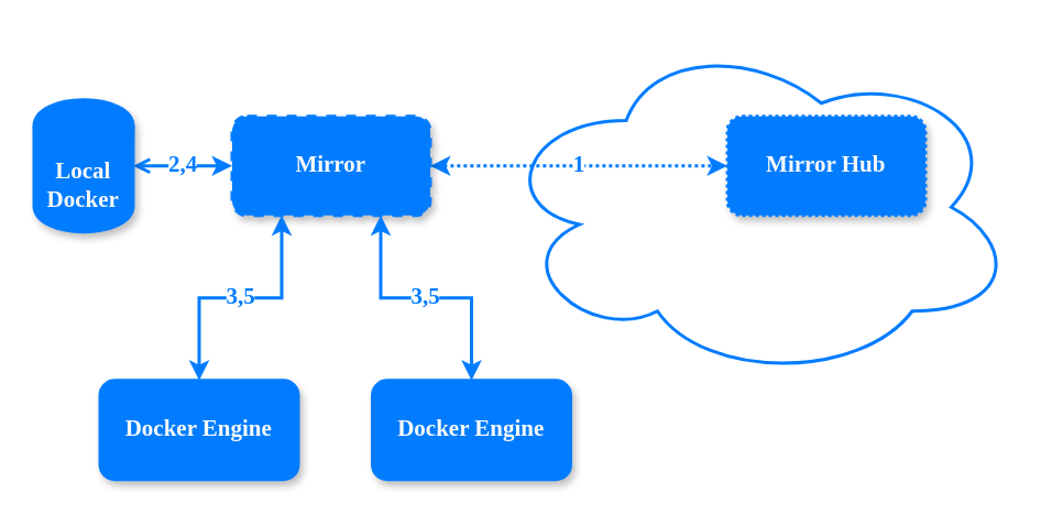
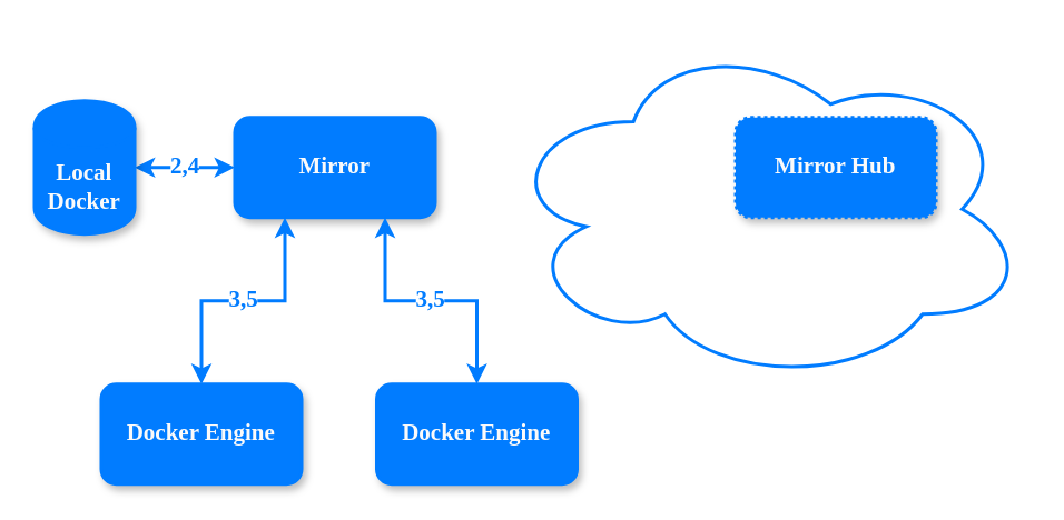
- <mxCell id="4" value="2,4" style="edgeStyle=orthogonalEdgeStyle;rounded=0;orthogonalLoop=1;jettySize=auto;html=1;exitX=0;exitY=0.5;exitDx=0;exitDy=0;entryX=1;entryY=0.5;entryDx=0;entryDy=0;strokeWidth=2;fontSize=14;startArrow=classic;startFill=1;strokeColor=#017cff;fontFamily=Montserrat;FType=w;fontStyle=1;fontColor=#017CFF;shadow=0;endArrow=open;" parent="1" source="5" target="6" edge="1"><mxGeometry relative="1" as="geometry" /></mxCell>
+ <mxCell id="4" value="2,4" style="edgeStyle=orthogonalEdgeStyle;rounded=0;orthogonalLoop=1;jettySize=auto;html=1;exitX=0;exitY=0.5;exitDx=0;exitDy=0;entryX=1;entryY=0.5;entryDx=0;entryDy=0;strokeWidth=2;fontSize=14;startArrow=classic;startFill=1;strokeColor=#017cff;fontFamily=Montserrat;FType=w;fontStyle=1;fontColor=#017CFF;shadow=0;" parent="1" source="5" target="6" edge="1"><mxGeometry relative="1" as="geometry" /></mxCell>
- <mxCell id="5" value="&lt;div&gt;Mirror&lt;/div&gt;" style="rounded=1;whiteSpace=wrap;html=1;strokeWidth=2;fontSize=14;shadow=1;glass=0;comic=0;strokeColor=#017cff;fontFamily=Montserrat;FType=w;fillColor=#017CFF;fontColor=#fafafa;fontStyle=1;dashed=1;" parent="1" vertex="1"><mxGeometry x="140" y="70" width="120" height="60" as="geometry" /></mxCell>
+ <mxCell id="5" value="&lt;div&gt;Mirror&lt;/div&gt;" style="rounded=1;whiteSpace=wrap;html=1;strokeWidth=2;fontSize=14;shadow=1;glass=0;comic=0;strokeColor=#017cff;fontFamily=Montserrat;FType=w;fillColor=#017CFF;fontColor=#fafafa;fontStyle=1" parent="1" vertex="1"><mxGeometry x="140" y="70" width="120" height="60" as="geometry" /></mxCell>
- <mxCell id="3" value="1" style="edgeStyle=orthogonalEdgeStyle;rounded=0;orthogonalLoop=1;jettySize=auto;html=1;exitX=1;exitY=0.5;exitDx=0;exitDy=0;entryX=0;entryY=0.5;entryDx=0;entryDy=0;strokeWidth=2;fontSize=14;startArrow=classic;startFill=1;strokeColor=#017cff;dashed=1;dashPattern=1 1;fontFamily=Montserrat;FType=w;fontStyle=1;fontColor=#017CFF;shadow=0;" parent="1" source="5" target="7" edge="1"><mxGeometry relative="1" as="geometry" /></mxCell>
